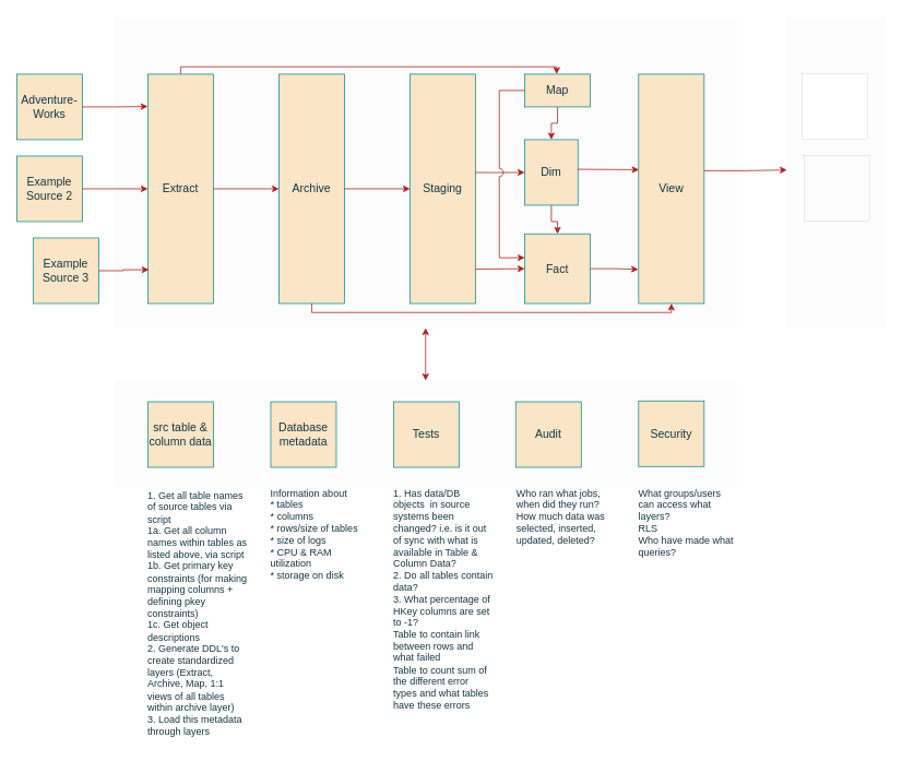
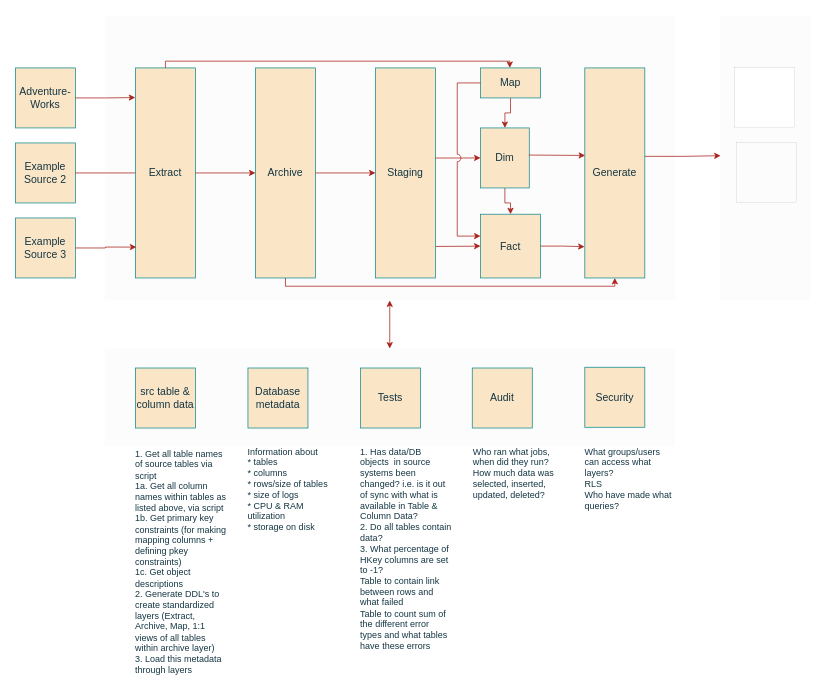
- <mxCell id="17" style="edgeStyle=orthogonalEdgeStyle;rounded=0;orthogonalLoop=1;jettySize=auto;html=1;entryX=0;entryY=0.5;entryDx=0;entryDy=0;fontSize=14;strokeColor=#A8201A;fontColor=#143642;labelBackgroundColor=#DAD2D8;" parent="1" source="10" target="15" edge="1"><mxGeometry x="-499" y="39" as="geometry" /></mxCell>
+ <mxCell id="17" style="edgeStyle=orthogonalEdgeStyle;rounded=0;orthogonalLoop=1;jettySize=auto;html=1;entryX=0;entryY=0.5;entryDx=0;entryDy=0;fontSize=14;strokeColor=#A8201A;fontColor=#143642;labelBackgroundColor=#DAD2D8;endArrow=none;" parent="1" source="10" target="15" edge="1"><mxGeometry x="-499" y="39" as="geometry" /></mxCell>
- <mxCell id="27" value="View" style="rounded=0;whiteSpace=wrap;html=1;fontSize=14;fillColor=#FAE5C7;strokeColor=#0F8B8D;fontColor=#143642;" parent="1" vertex="1"><mxGeometry x="779" y="90" width="80" height="280" as="geometry" /></mxCell>
+ <mxCell id="27" value="Generate" style="rounded=0;whiteSpace=wrap;html=1;fontSize=14;fillColor=#FAE5C7;strokeColor=#0F8B8D;fontColor=#143642;" parent="1" vertex="1"><mxGeometry x="779" y="90" width="80" height="280" as="geometry" /></mxCell>
- <mxCell id="11" value="Example Source 3" style="rounded=0;whiteSpace=wrap;html=1;fontSize=14;fillColor=#FAE5C7;strokeColor=#0F8B8D;fontColor=#143642;" parent="1" vertex="1"><mxGeometry x="40" y="290" width="80" height="80" as="geometry" /></mxCell>
+ <mxCell id="11" value="Example Source 3" style="rounded=0;whiteSpace=wrap;html=1;fontSize=14;fillColor=#FAE5C7;strokeColor=#0F8B8D;fontColor=#143642;" parent="1" vertex="1"><mxGeometry x="20" y="290" width="80" height="80" as="geometry" /></mxCell>
